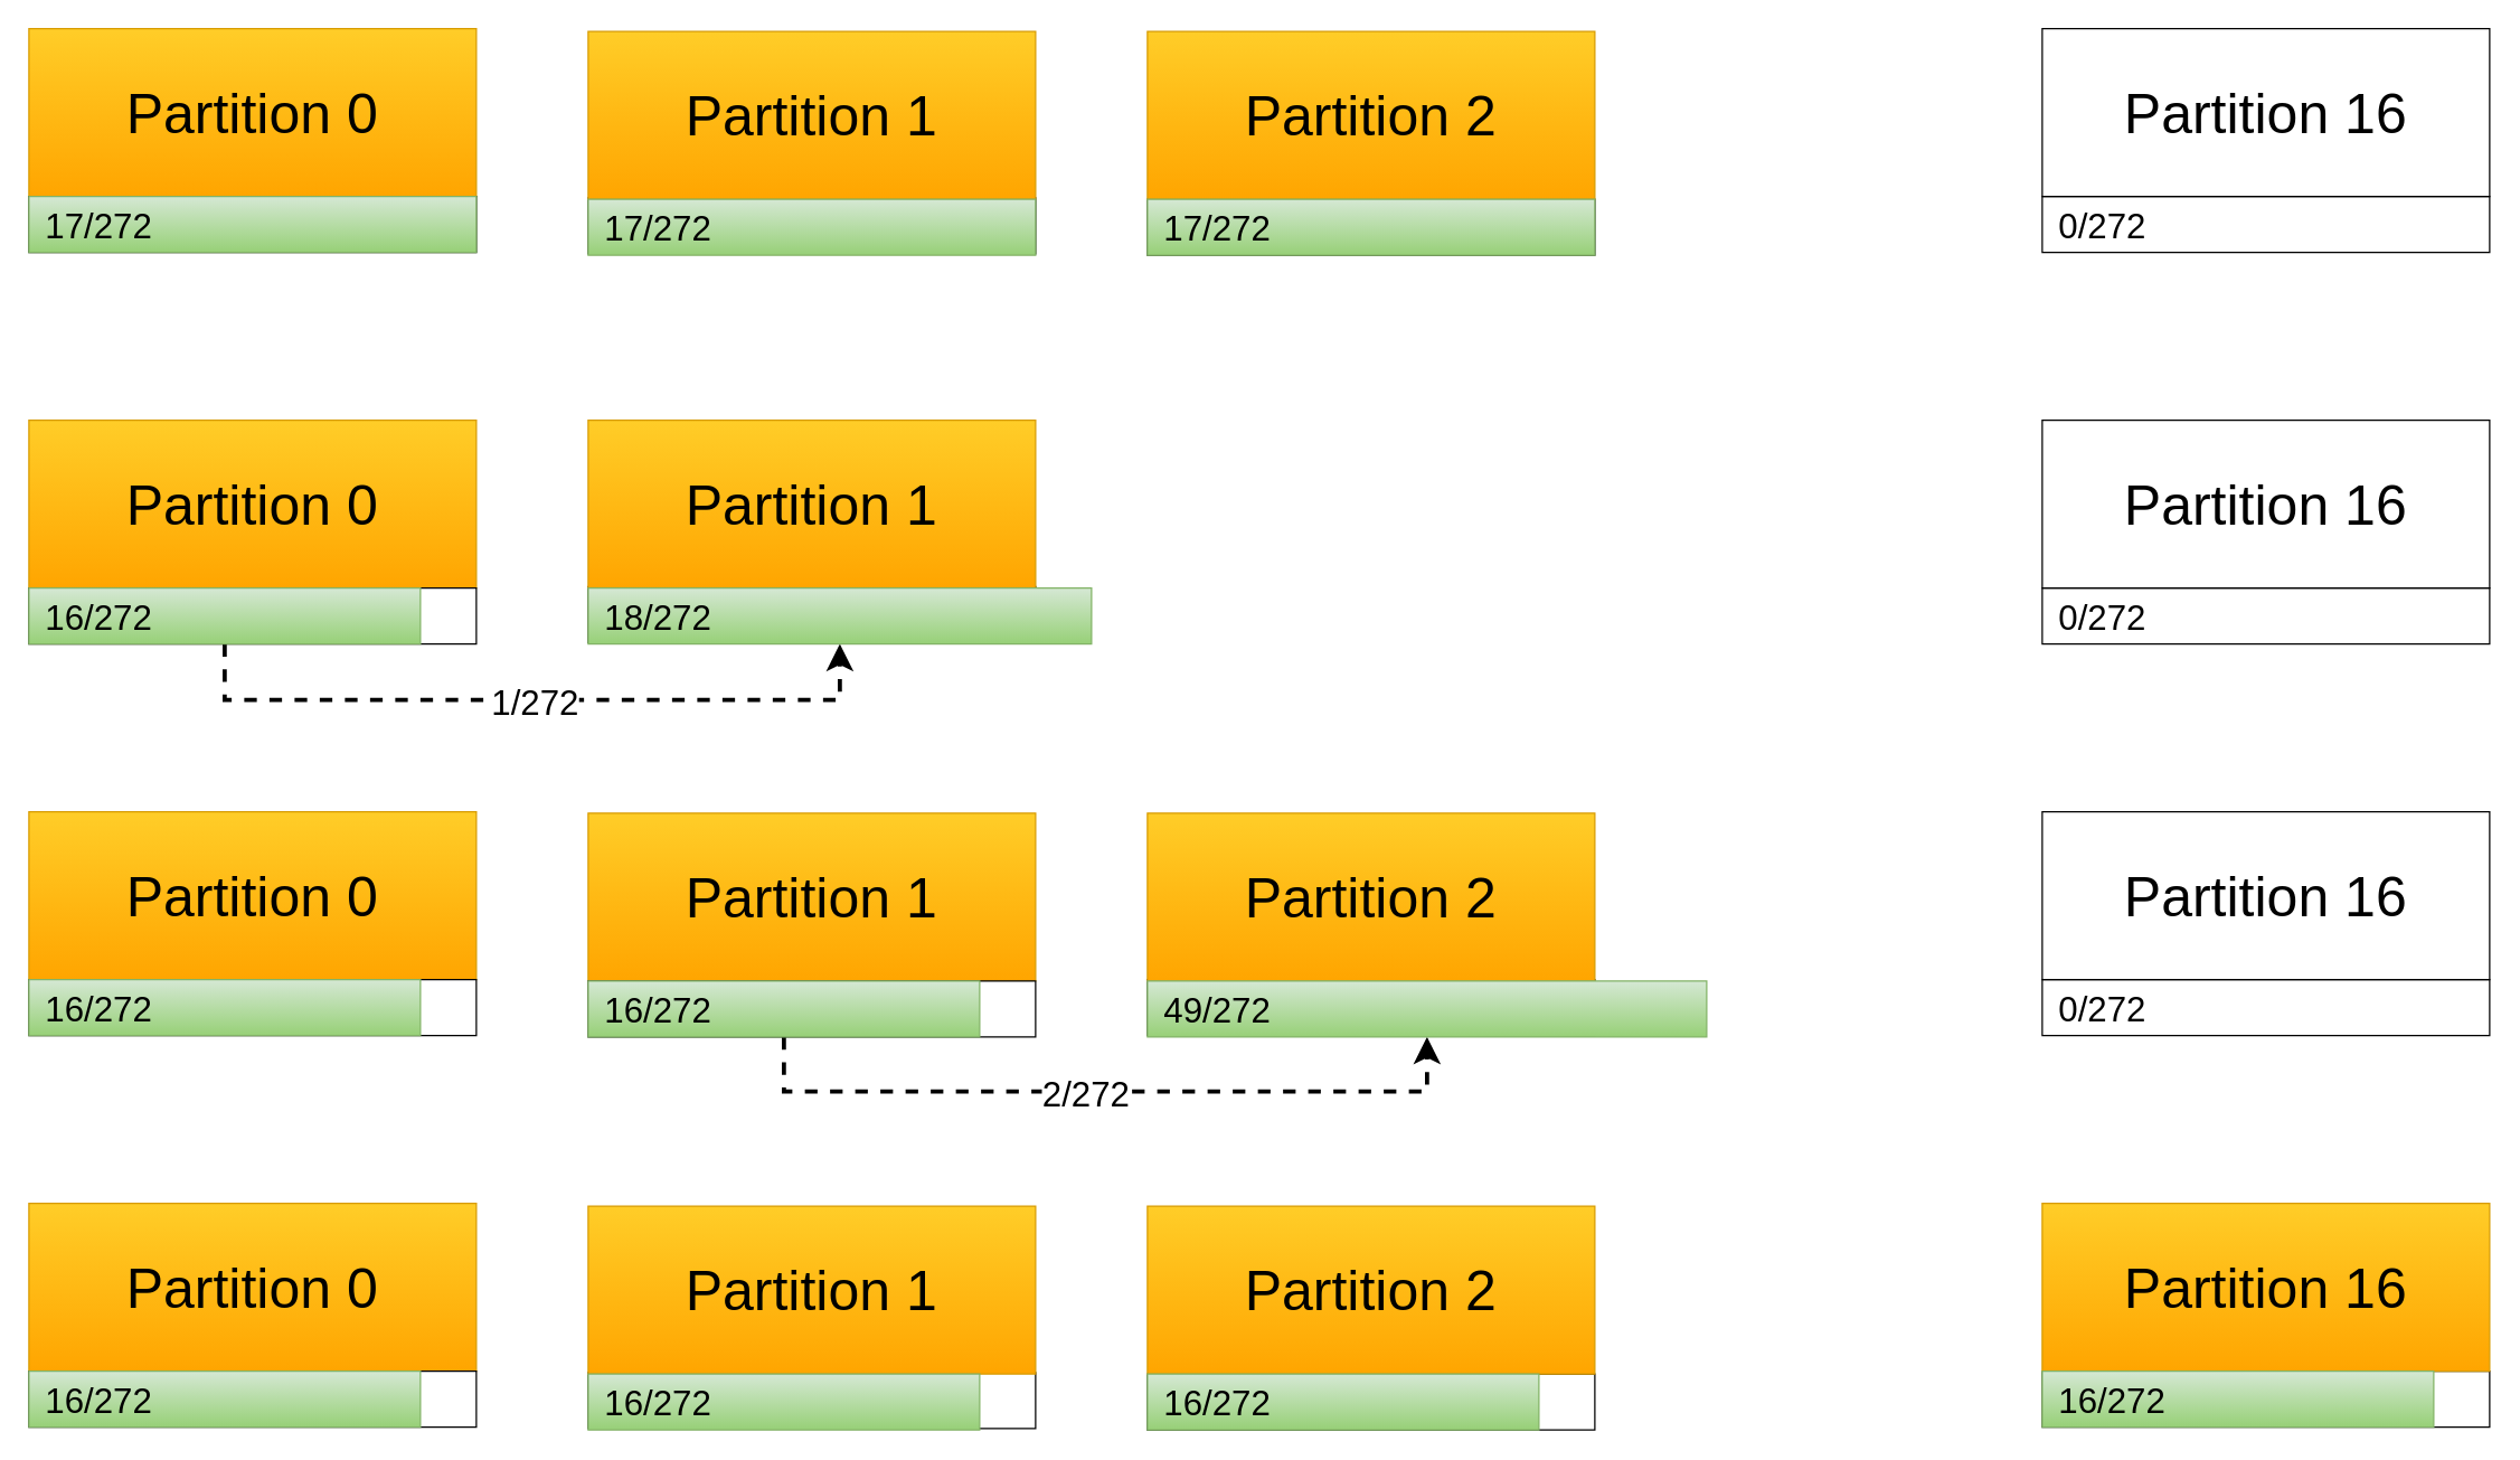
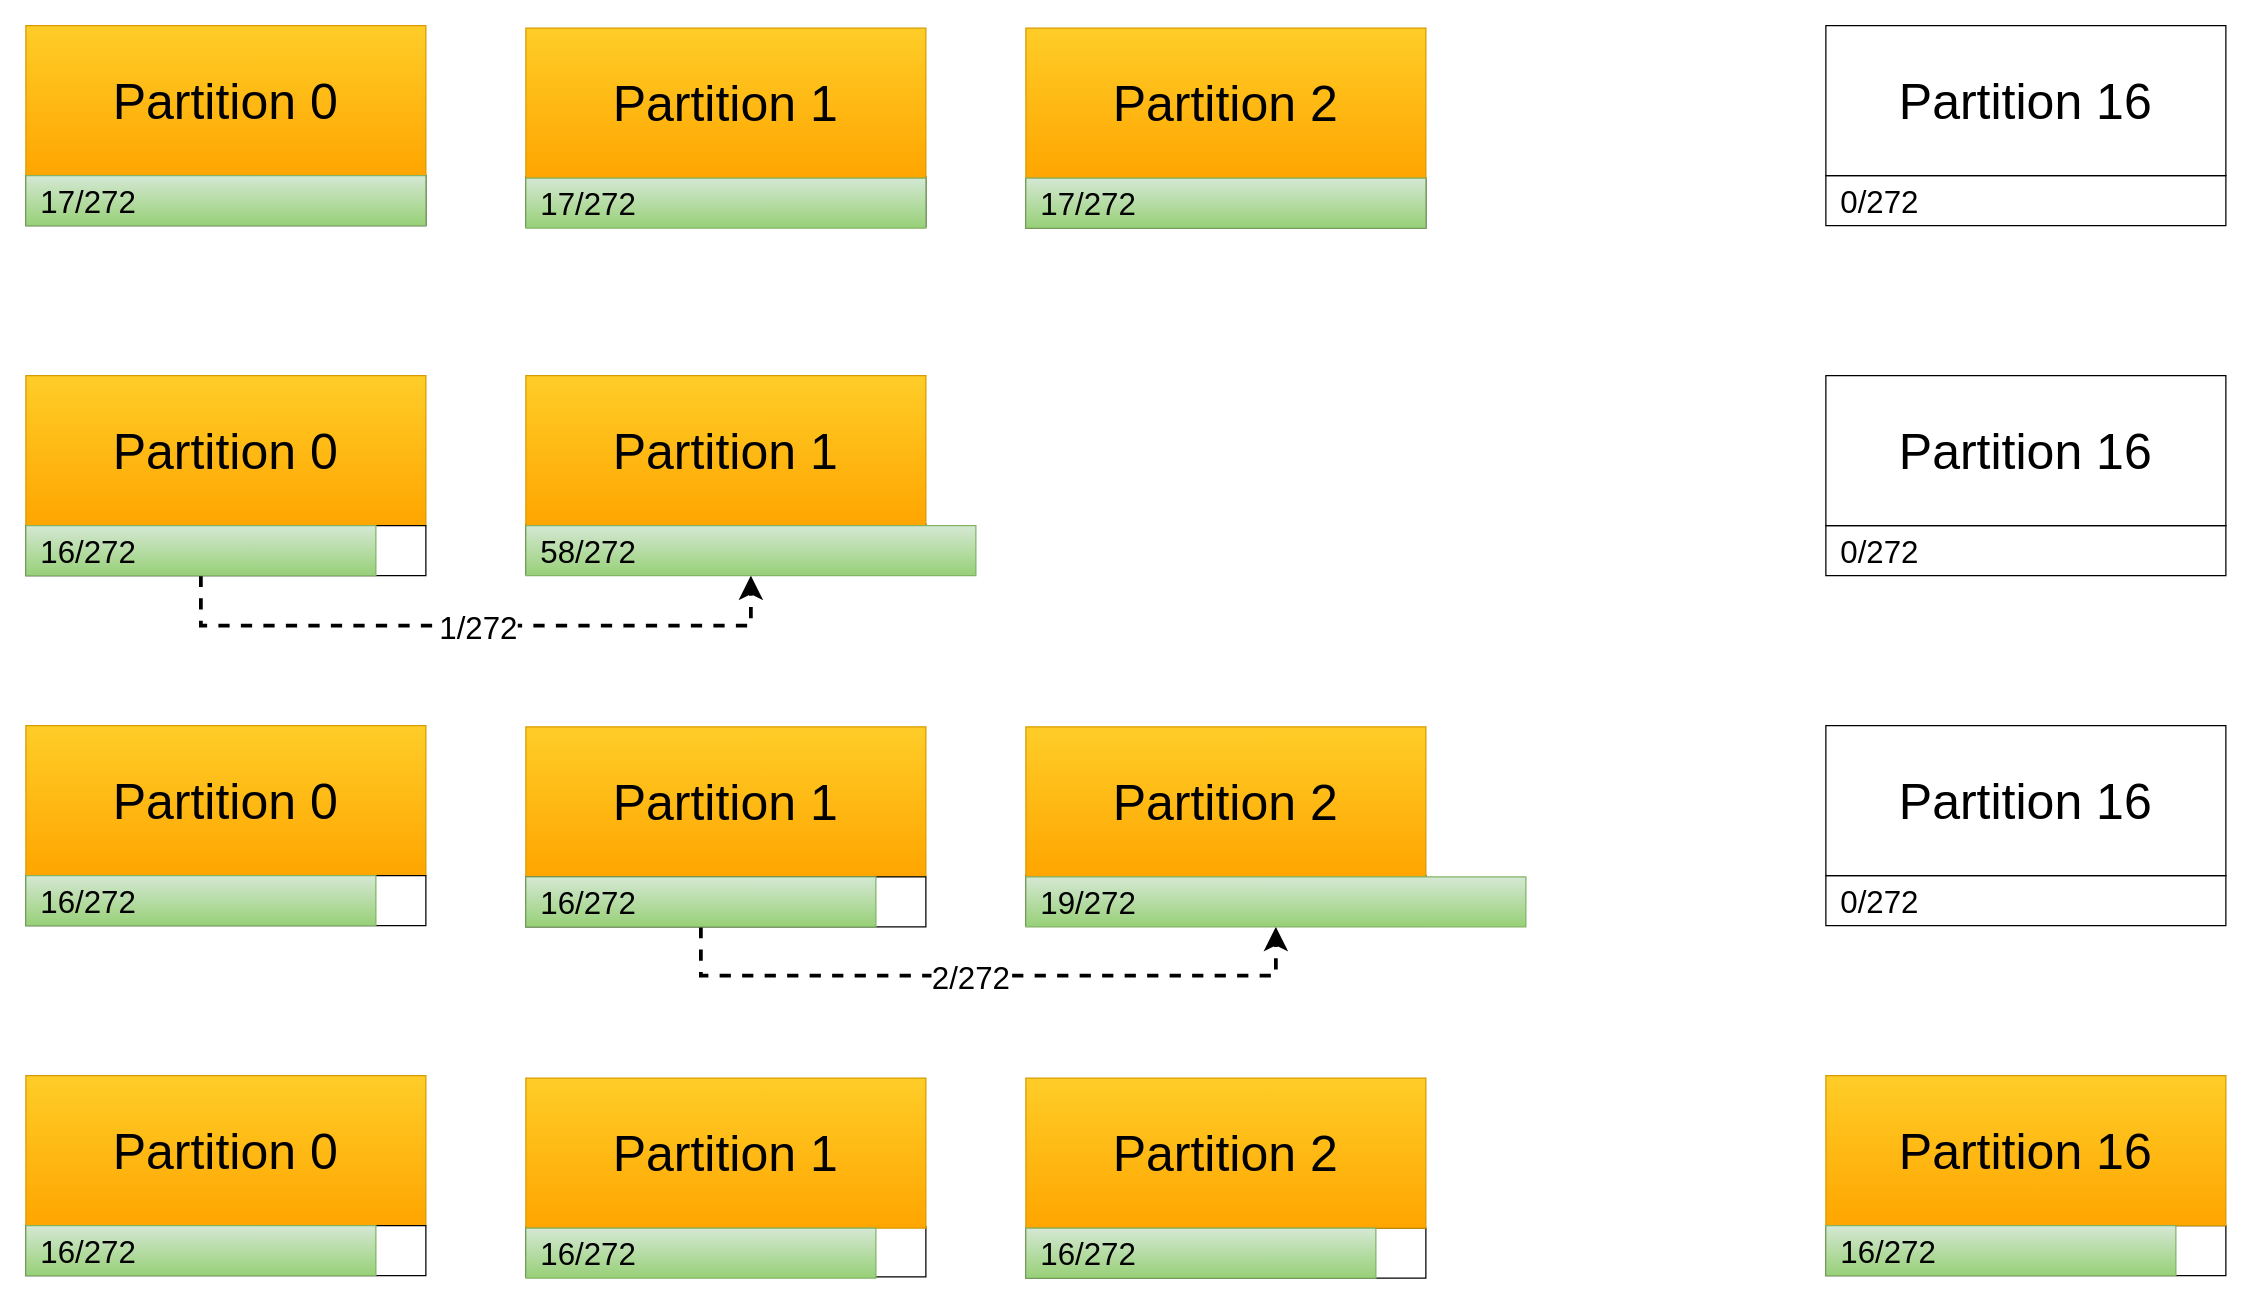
- <mxCell id="27" value="18/272" style="rounded=0;whiteSpace=wrap;html=1;fontSize=25;fillColor=#d5e8d4;gradientColor=#97d077;strokeColor=#82b366;align=left;spacingLeft=10;" vertex="1" parent="1"><mxGeometry x="420" y="420" width="360" height="40" as="geometry" /></mxCell>
+ <mxCell id="27" value="58/272" style="rounded=0;whiteSpace=wrap;html=1;fontSize=25;fillColor=#d5e8d4;gradientColor=#97d077;strokeColor=#82b366;align=left;spacingLeft=10;" vertex="1" parent="1"><mxGeometry x="420" y="420" width="360" height="40" as="geometry" /></mxCell>
- <mxCell id="35" value="49/272" style="rounded=0;whiteSpace=wrap;html=1;fontSize=25;fillColor=#d5e8d4;gradientColor=#97d077;strokeColor=#82b366;align=left;spacingLeft=10;" vertex="1" parent="1"><mxGeometry x="820" y="701" width="400" height="40" as="geometry" /></mxCell>
+ <mxCell id="35" value="19/272" style="rounded=0;whiteSpace=wrap;html=1;fontSize=25;fillColor=#d5e8d4;gradientColor=#97d077;strokeColor=#82b366;align=left;spacingLeft=10;" vertex="1" parent="1"><mxGeometry x="820" y="701" width="400" height="40" as="geometry" /></mxCell>
